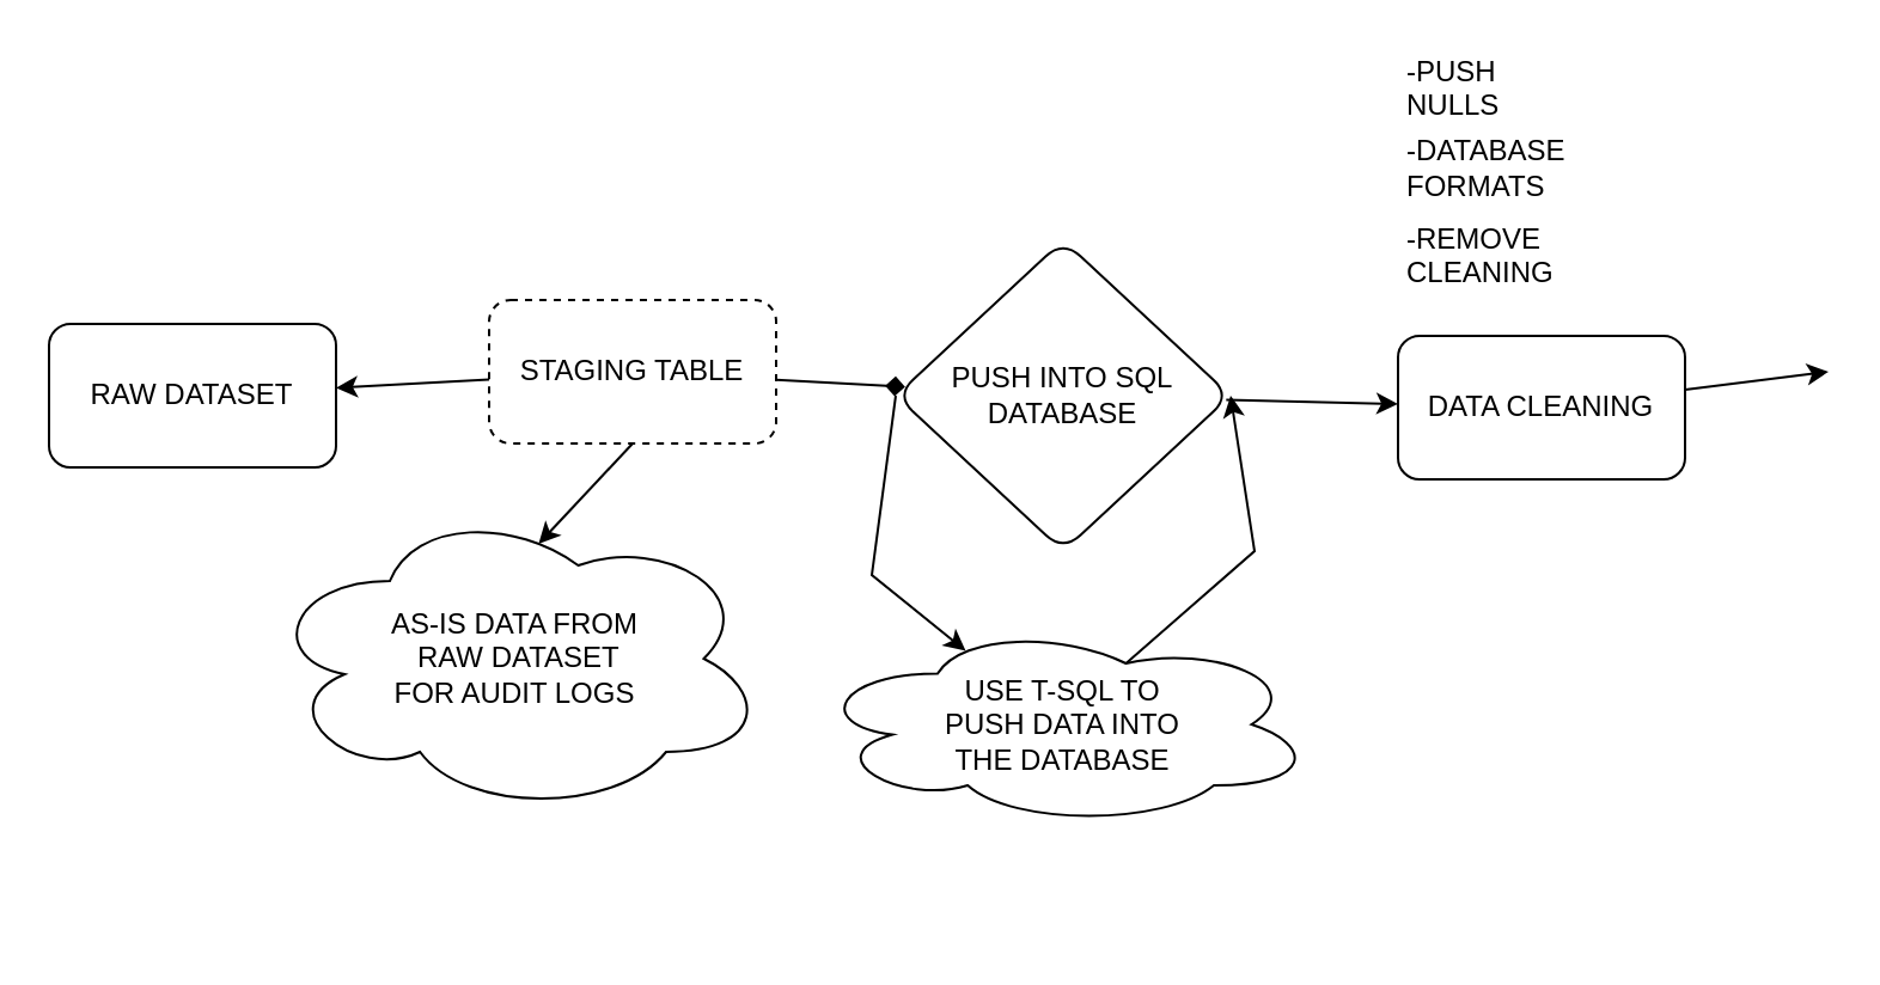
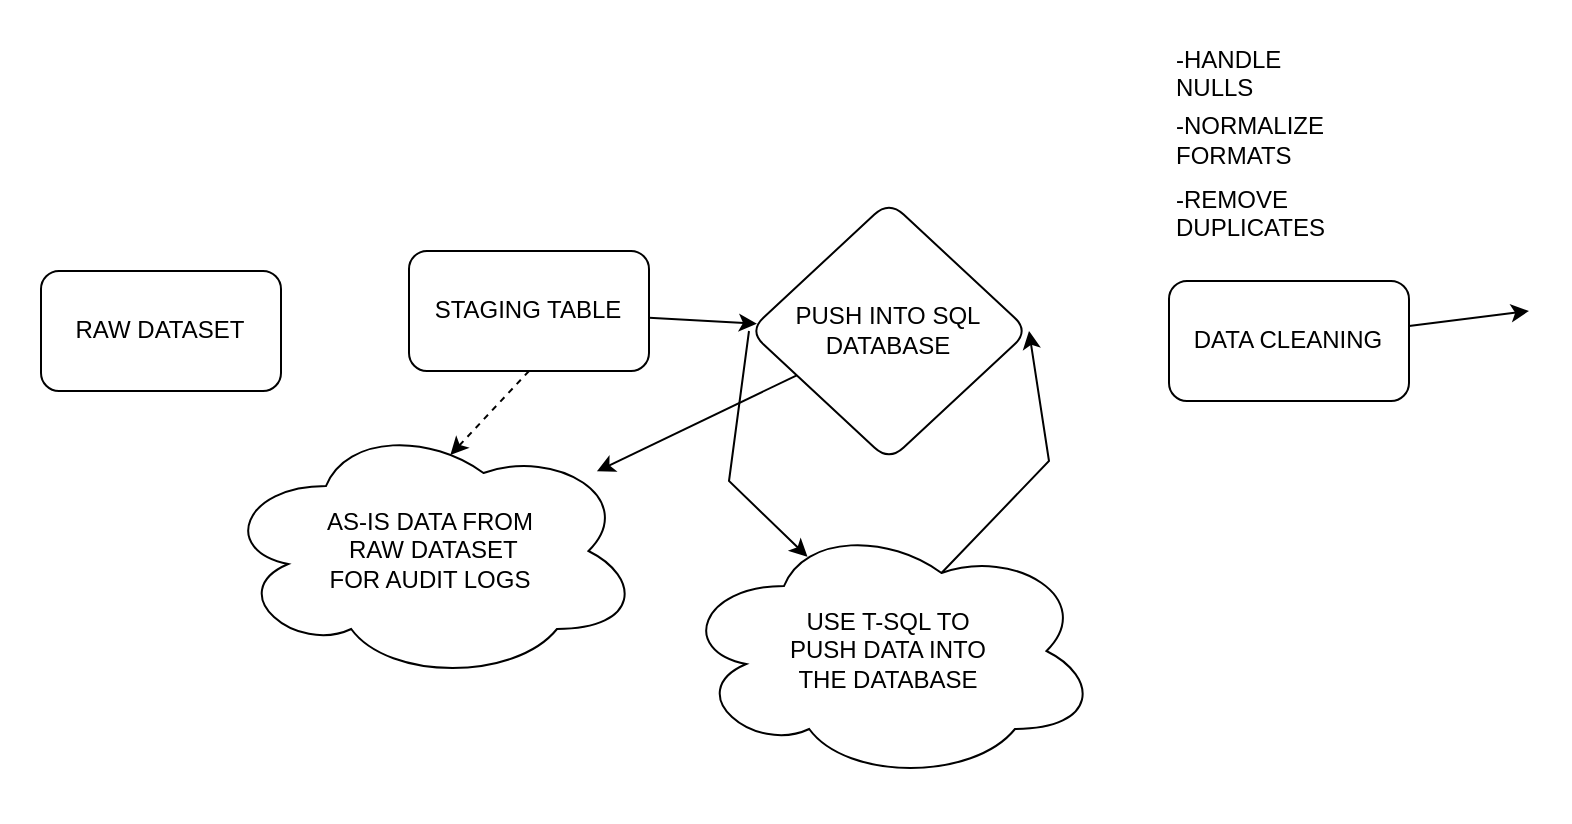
- <mxCell id="17" value="-PUSH NULLS" style="shape=partialRectangle;html=1;whiteSpace=wrap;connectable=0;strokeColor=inherit;overflow=hidden;fillColor=none;top=0;left=0;bottom=0;right=0;pointerEvents=1;fontSize=12;align=left;spacingLeft=5;" vertex="1" parent="16"><mxGeometry width="86" height="30" as="geometry"><mxRectangle width="86" height="30" as="alternateBounds" /></mxGeometry></mxCell>
+ <mxCell id="17" value="-HANDLE NULLS" style="shape=partialRectangle;html=1;whiteSpace=wrap;connectable=0;strokeColor=inherit;overflow=hidden;fillColor=none;top=0;left=0;bottom=0;right=0;pointerEvents=1;fontSize=12;align=left;spacingLeft=5;" vertex="1" parent="16"><mxGeometry width="86" height="30" as="geometry"><mxRectangle width="86" height="30" as="alternateBounds" /></mxGeometry></mxCell>
- <mxCell id="19" value="-DATABASE FORMATS" style="shape=partialRectangle;html=1;whiteSpace=wrap;connectable=0;strokeColor=inherit;overflow=hidden;fillColor=none;top=0;left=0;bottom=0;right=0;pointerEvents=1;fontSize=12;align=left;spacingLeft=5;" vertex="1" parent="18"><mxGeometry width="86" height="40" as="geometry"><mxRectangle width="86" height="40" as="alternateBounds" /></mxGeometry></mxCell>
+ <mxCell id="19" value="-NORMALIZE FORMATS" style="shape=partialRectangle;html=1;whiteSpace=wrap;connectable=0;strokeColor=inherit;overflow=hidden;fillColor=none;top=0;left=0;bottom=0;right=0;pointerEvents=1;fontSize=12;align=left;spacingLeft=5;" vertex="1" parent="18"><mxGeometry width="86" height="40" as="geometry"><mxRectangle width="86" height="40" as="alternateBounds" /></mxGeometry></mxCell>
- <mxCell id="21" value="-REMOVE CLEANING" style="shape=partialRectangle;html=1;whiteSpace=wrap;connectable=0;strokeColor=inherit;overflow=hidden;fillColor=none;top=0;left=0;bottom=0;right=0;pointerEvents=1;fontSize=12;align=left;spacingLeft=5;" vertex="1" parent="20"><mxGeometry width="86" height="30" as="geometry"><mxRectangle width="86" height="30" as="alternateBounds" /></mxGeometry></mxCell>
+ <mxCell id="21" value="-REMOVE DUPLICATES" style="shape=partialRectangle;html=1;whiteSpace=wrap;connectable=0;strokeColor=inherit;overflow=hidden;fillColor=none;top=0;left=0;bottom=0;right=0;pointerEvents=1;fontSize=12;align=left;spacingLeft=5;" vertex="1" parent="20"><mxGeometry width="86" height="30" as="geometry"><mxRectangle width="86" height="30" as="alternateBounds" /></mxGeometry></mxCell>
- <mxCell id="4" value="STAGING TABLE" style="rounded=1;whiteSpace=wrap;html=1;dashed=1;" vertex="1" parent="1"><mxGeometry x="204" y="125" width="120" height="60" as="geometry" /></mxCell>
+ <mxCell id="4" value="STAGING TABLE" style="rounded=1;whiteSpace=wrap;html=1;" vertex="1" parent="1"><mxGeometry x="204" y="125" width="120" height="60" as="geometry" /></mxCell>
- <mxCell id="3" value="" style="edgeStyle=none;rounded=0;orthogonalLoop=1;jettySize=auto;html=1;elbow=vertical;" edge="1" parent="1" source="4" target="12"><mxGeometry relative="1" as="geometry" /></mxCell>
- <mxCell id="2" value="" style="edgeStyle=none;rounded=0;orthogonalLoop=1;jettySize=auto;html=1;elbow=vertical;endArrow=diamond;" edge="1" parent="1" source="4" target="7"><mxGeometry relative="1" as="geometry" /></mxCell>
+ <mxCell id="2" value="" style="edgeStyle=none;rounded=0;orthogonalLoop=1;jettySize=auto;html=1;elbow=vertical;" edge="1" parent="1" source="4" target="7"><mxGeometry relative="1" as="geometry" /></mxCell>
- <mxCell id="5" value="" style="edgeStyle=none;rounded=0;orthogonalLoop=1;jettySize=auto;html=1;elbow=vertical;" edge="1" parent="1" source="7" target="9"><mxGeometry relative="1" as="geometry" /></mxCell>
+ <mxCell id="5" value="" style="edgeStyle=none;rounded=0;orthogonalLoop=1;jettySize=auto;html=1;elbow=vertical;" edge="1" parent="1" source="7" target="13"><mxGeometry relative="1" as="geometry" /></mxCell>
- <mxCell id="14" style="edgeStyle=none;rounded=0;orthogonalLoop=1;jettySize=auto;html=1;exitX=0.5;exitY=1;exitDx=0;exitDy=0;entryX=0.546;entryY=0.131;entryDx=0;entryDy=0;entryPerimeter=0;elbow=vertical;" edge="1" parent="1" source="4" target="13"><mxGeometry relative="1" as="geometry" /></mxCell>
+ <mxCell id="14" style="edgeStyle=none;rounded=0;orthogonalLoop=1;jettySize=auto;html=1;exitX=0.5;exitY=1;exitDx=0;exitDy=0;entryX=0.546;entryY=0.131;entryDx=0;entryDy=0;entryPerimeter=0;elbow=vertical;dashed=1;" edge="1" parent="1" source="4" target="13"><mxGeometry relative="1" as="geometry" /></mxCell>
- <mxCell id="11" value="USE T-SQL TO &lt;br&gt;PUSH DATA INTO &lt;br&gt;THE DATABASE" style="ellipse;shape=cloud;whiteSpace=wrap;html=1;" vertex="1" parent="1"><mxGeometry x="339" y="260" width="210" height="85" as="geometry" /></mxCell>
+ <mxCell id="11" value="USE T-SQL TO &lt;br&gt;PUSH DATA INTO &lt;br&gt;THE DATABASE" style="ellipse;shape=cloud;whiteSpace=wrap;html=1;" vertex="1" parent="1"><mxGeometry x="339" y="260" width="210" height="130" as="geometry" /></mxCell>
